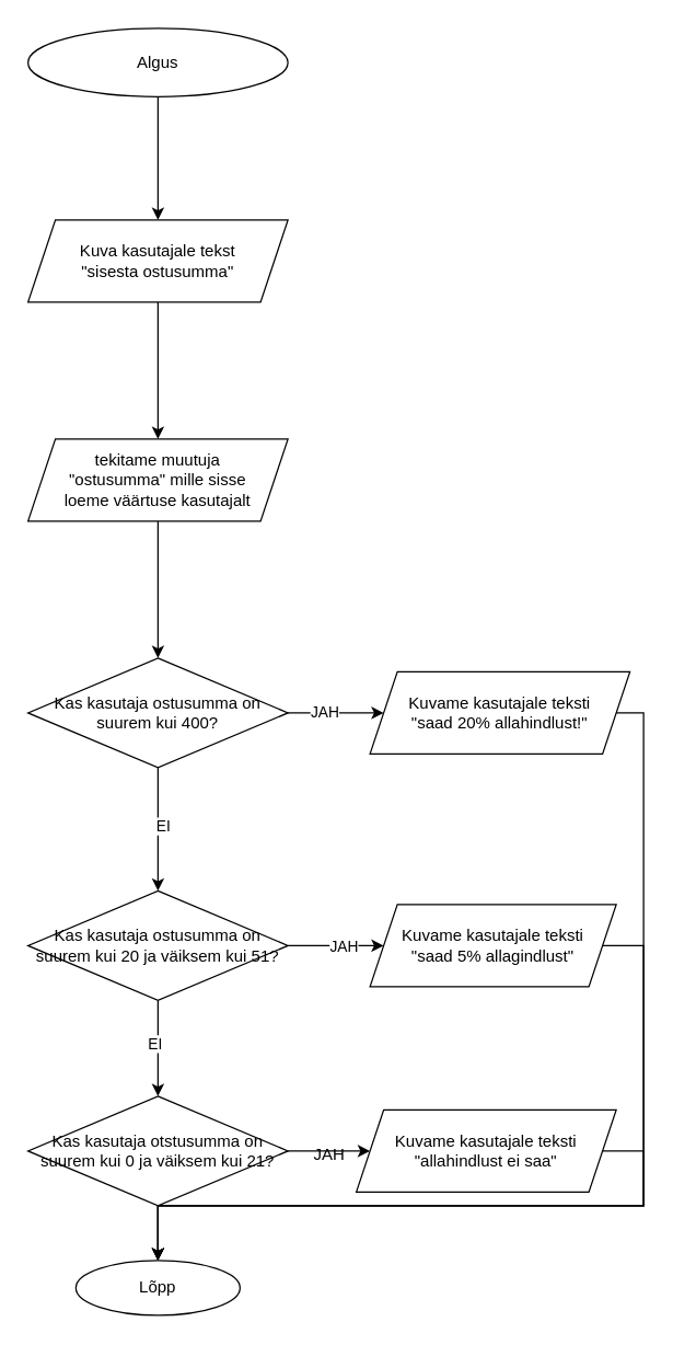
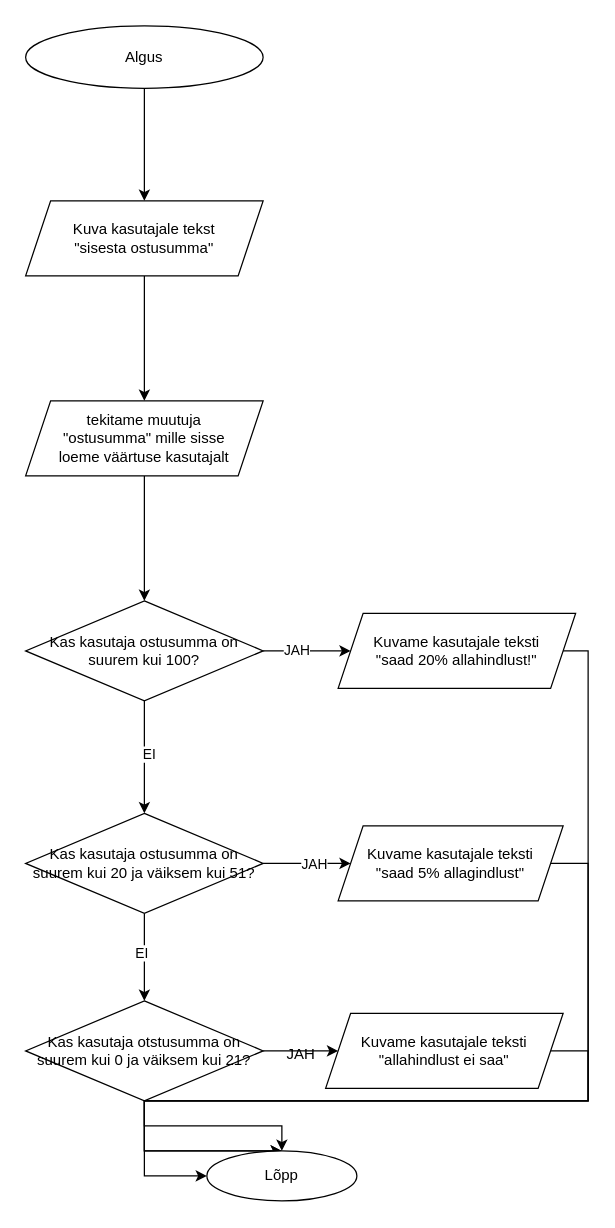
- <mxCell id="12" value="Kas kasutaja ostusumma on suurem kui 400?" style="rhombus;whiteSpace=wrap;html=1;" vertex="1" parent="1"><mxGeometry x="20" y="480" width="190" height="80" as="geometry" /></mxCell>
+ <mxCell id="12" value="Kas kasutaja ostusumma on suurem kui 100?" style="rhombus;whiteSpace=wrap;html=1;" vertex="1" parent="1"><mxGeometry x="20" y="480" width="190" height="80" as="geometry" /></mxCell>
- <mxCell id="28" value="Lõpp" style="ellipse;whiteSpace=wrap;html=1;" vertex="1" parent="1"><mxGeometry x="55" y="920" width="120" height="40" as="geometry" /></mxCell>
+ <mxCell id="28" value="Lõpp" style="ellipse;whiteSpace=wrap;html=1;" vertex="1" parent="1"><mxGeometry x="165" y="920" width="120" height="40" as="geometry" /></mxCell>
